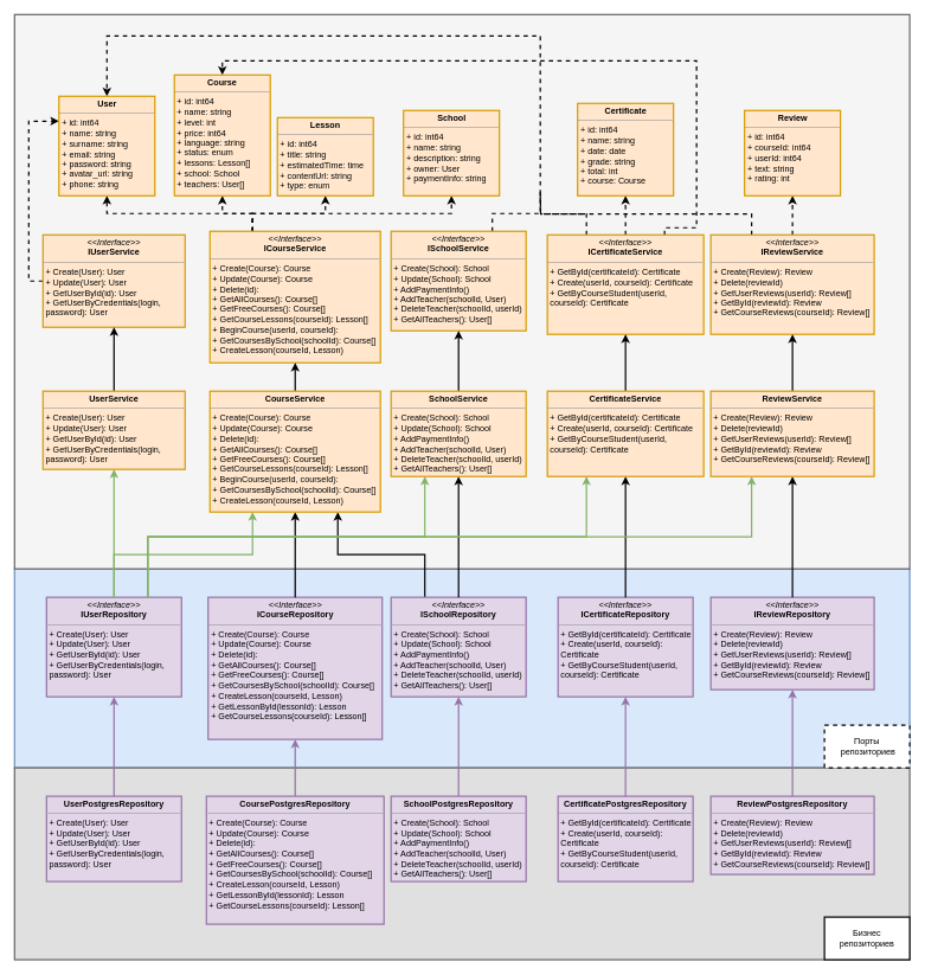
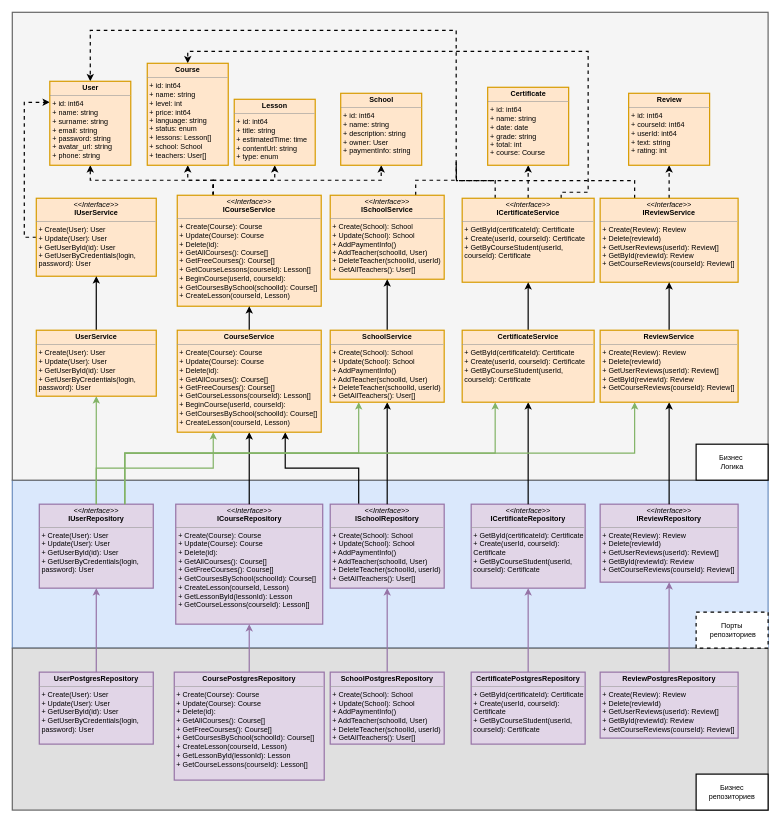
+ <mxCell id="64" value="Бизнес&amp;nbsp;&lt;br&gt;Логика" style="rounded=0;whiteSpace=wrap;html=1;strokeWidth=2;" parent="1" vertex="1"><mxGeometry x="1160" y="740" width="120" height="60" as="geometry" /></mxCell>
